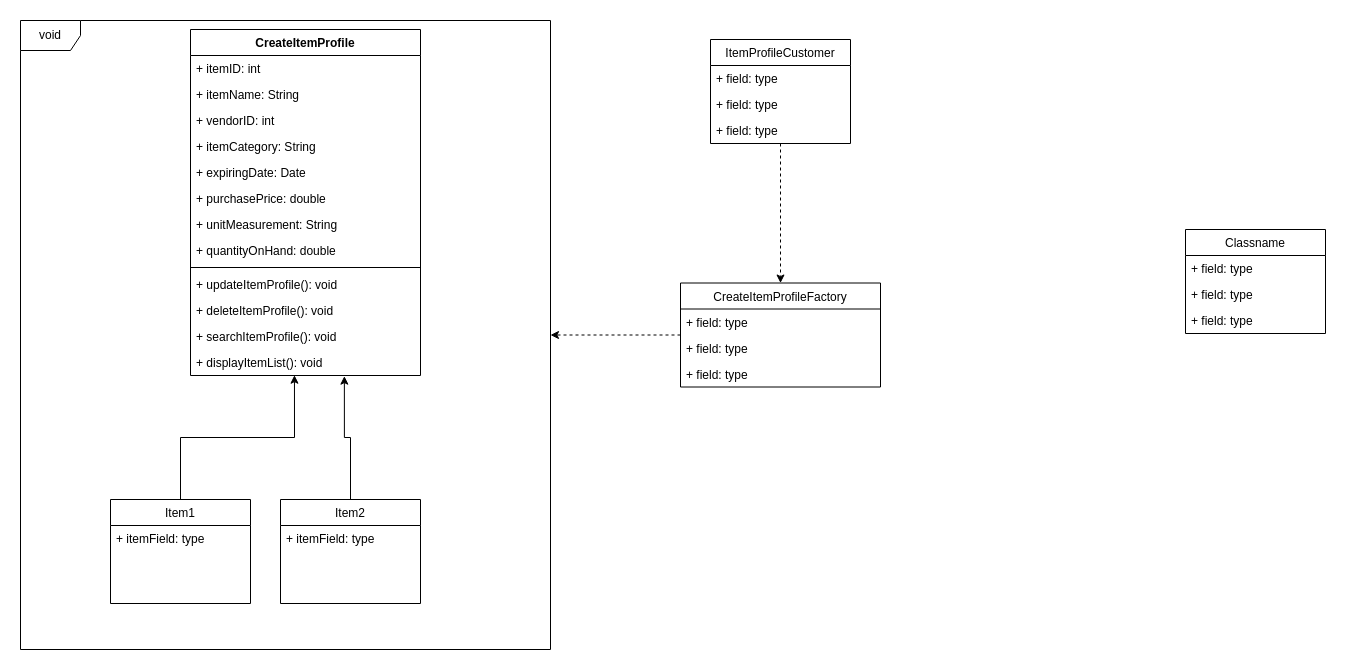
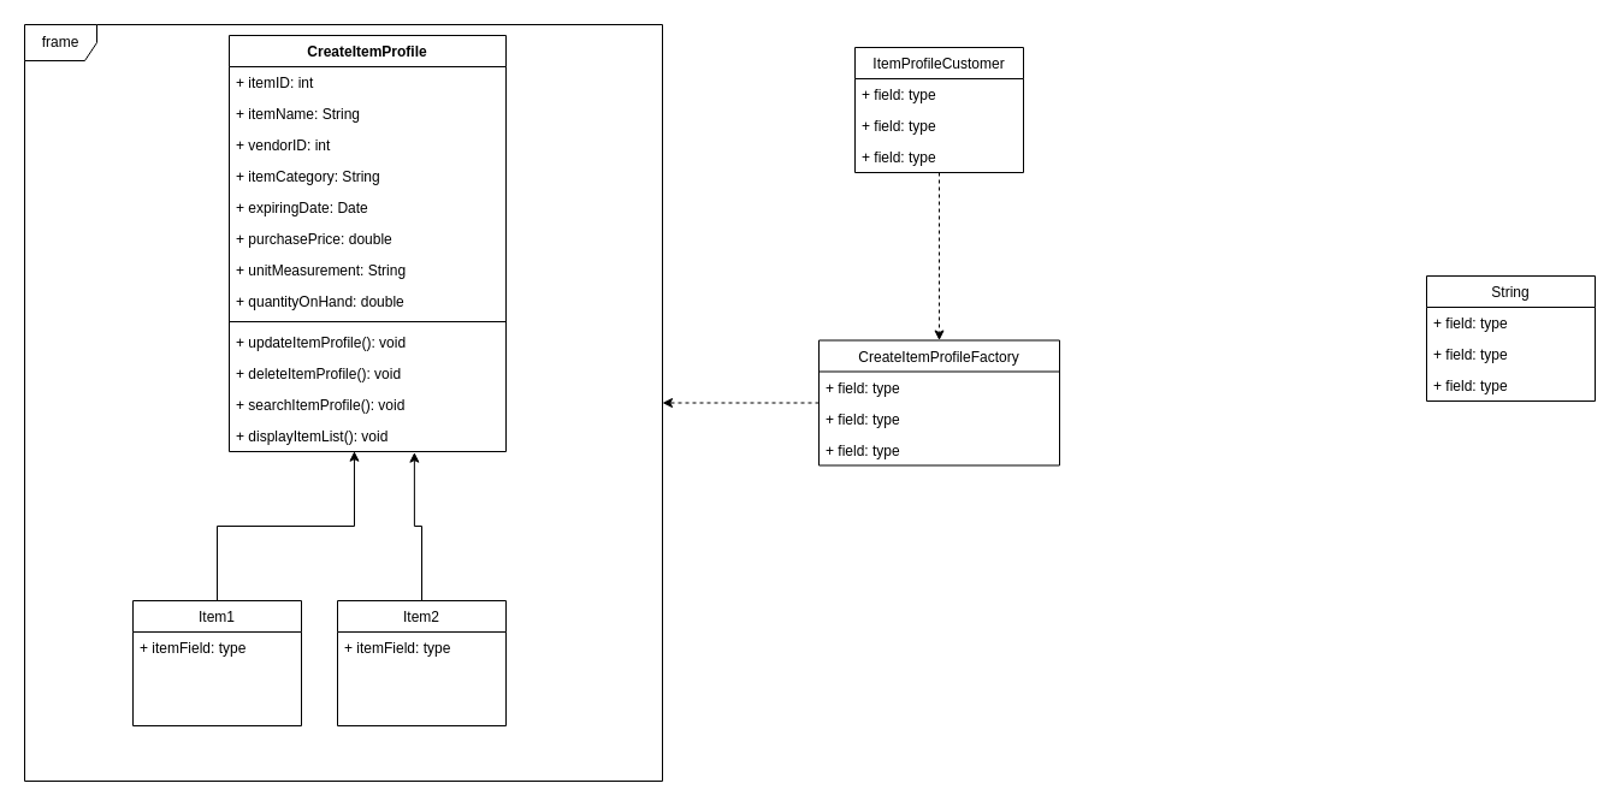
- <mxCell id="36" value="void" style="shape=umlFrame;whiteSpace=wrap;html=1;" vertex="1" parent="1"><mxGeometry x="20" y="20" width="530" height="629" as="geometry" /></mxCell>
+ <mxCell id="36" value="frame" style="shape=umlFrame;whiteSpace=wrap;html=1;" vertex="1" parent="1"><mxGeometry x="20" y="20" width="530" height="629" as="geometry" /></mxCell>
- <mxCell id="37" value="Classname" style="swimlane;fontStyle=0;childLayout=stackLayout;horizontal=1;startSize=26;fillColor=none;horizontalStack=0;resizeParent=1;resizeParentMax=0;resizeLast=0;collapsible=1;marginBottom=0;" vertex="1" parent="1"><mxGeometry x="1185" y="229" width="140" height="104" as="geometry" /></mxCell>
+ <mxCell id="37" value="String" style="swimlane;fontStyle=0;childLayout=stackLayout;horizontal=1;startSize=26;fillColor=none;horizontalStack=0;resizeParent=1;resizeParentMax=0;resizeLast=0;collapsible=1;marginBottom=0;" vertex="1" parent="1"><mxGeometry x="1185" y="229" width="140" height="104" as="geometry" /></mxCell>
